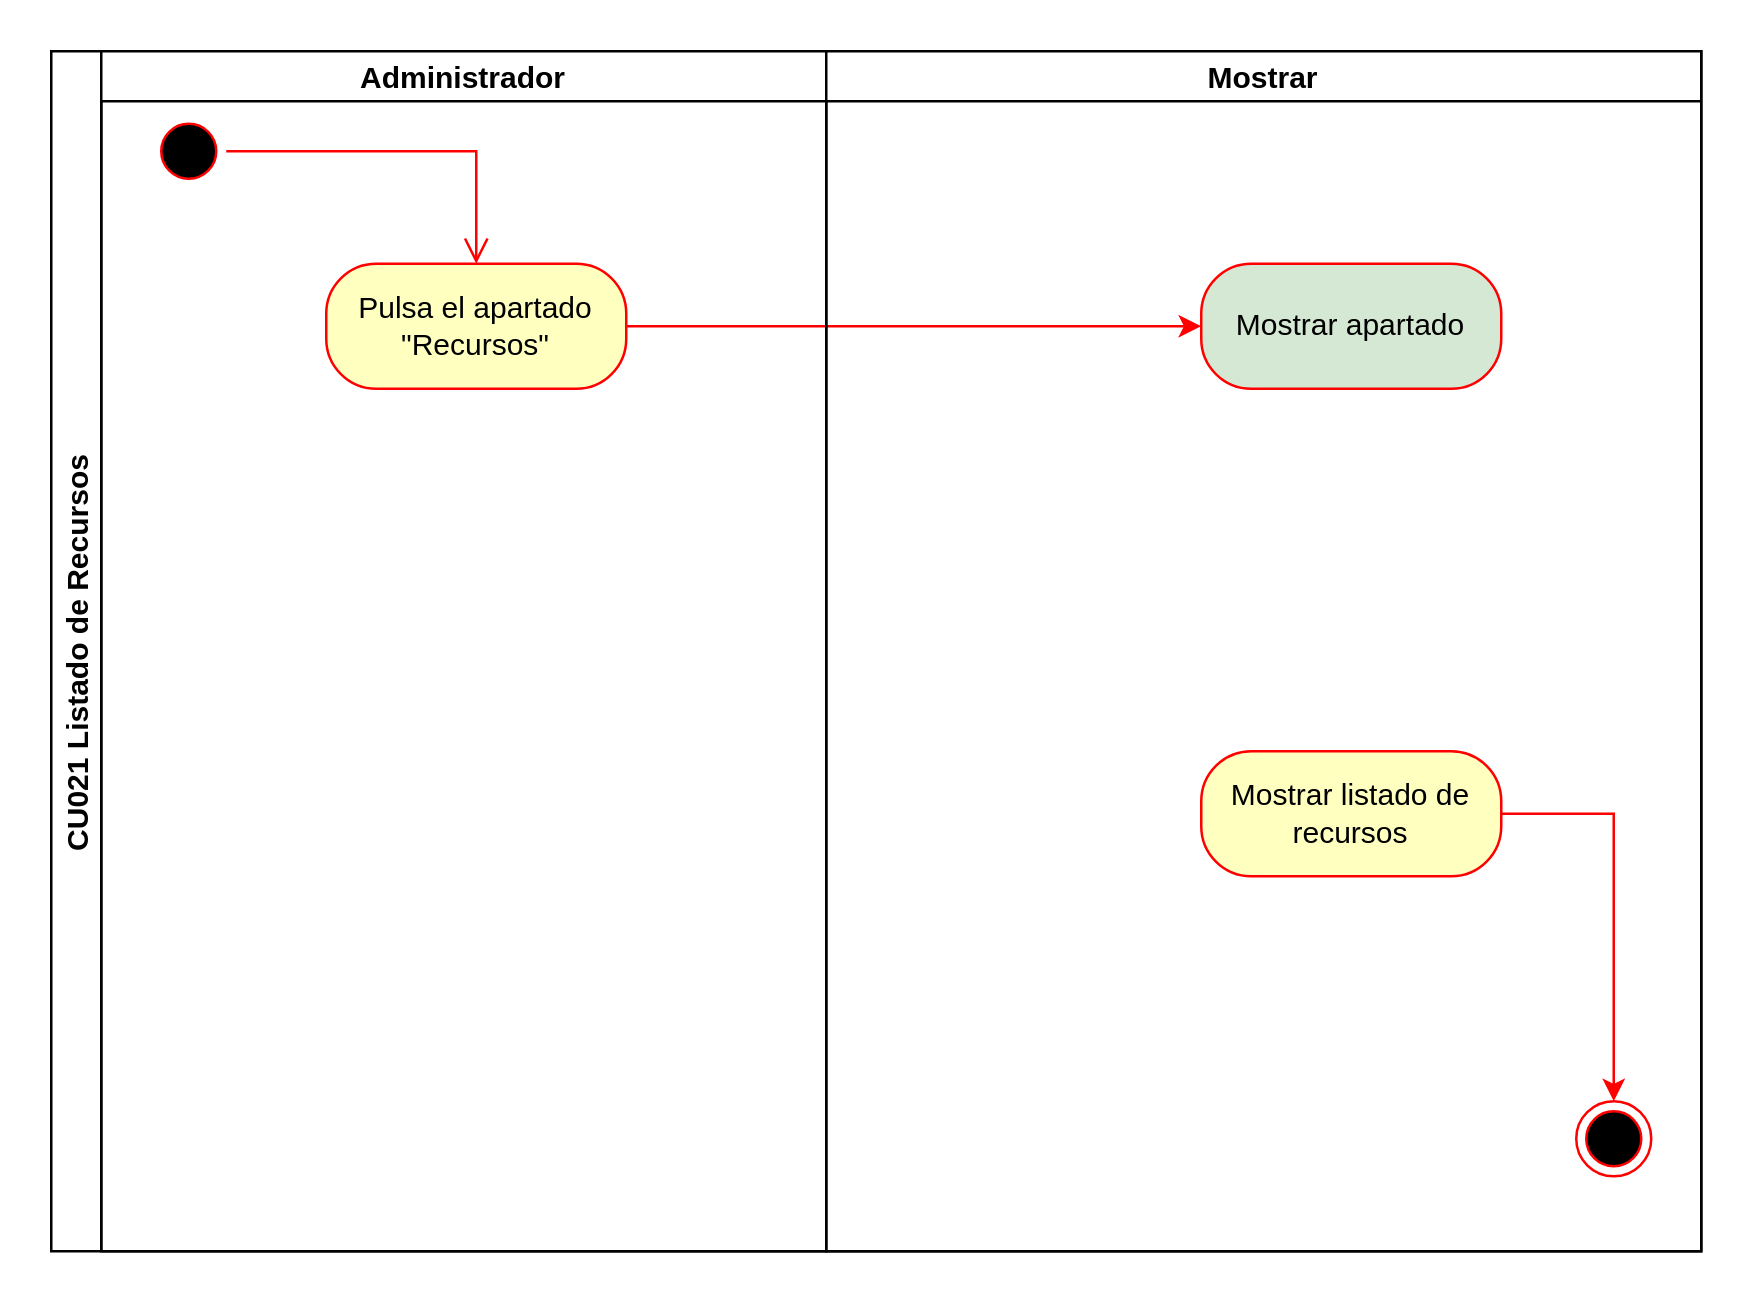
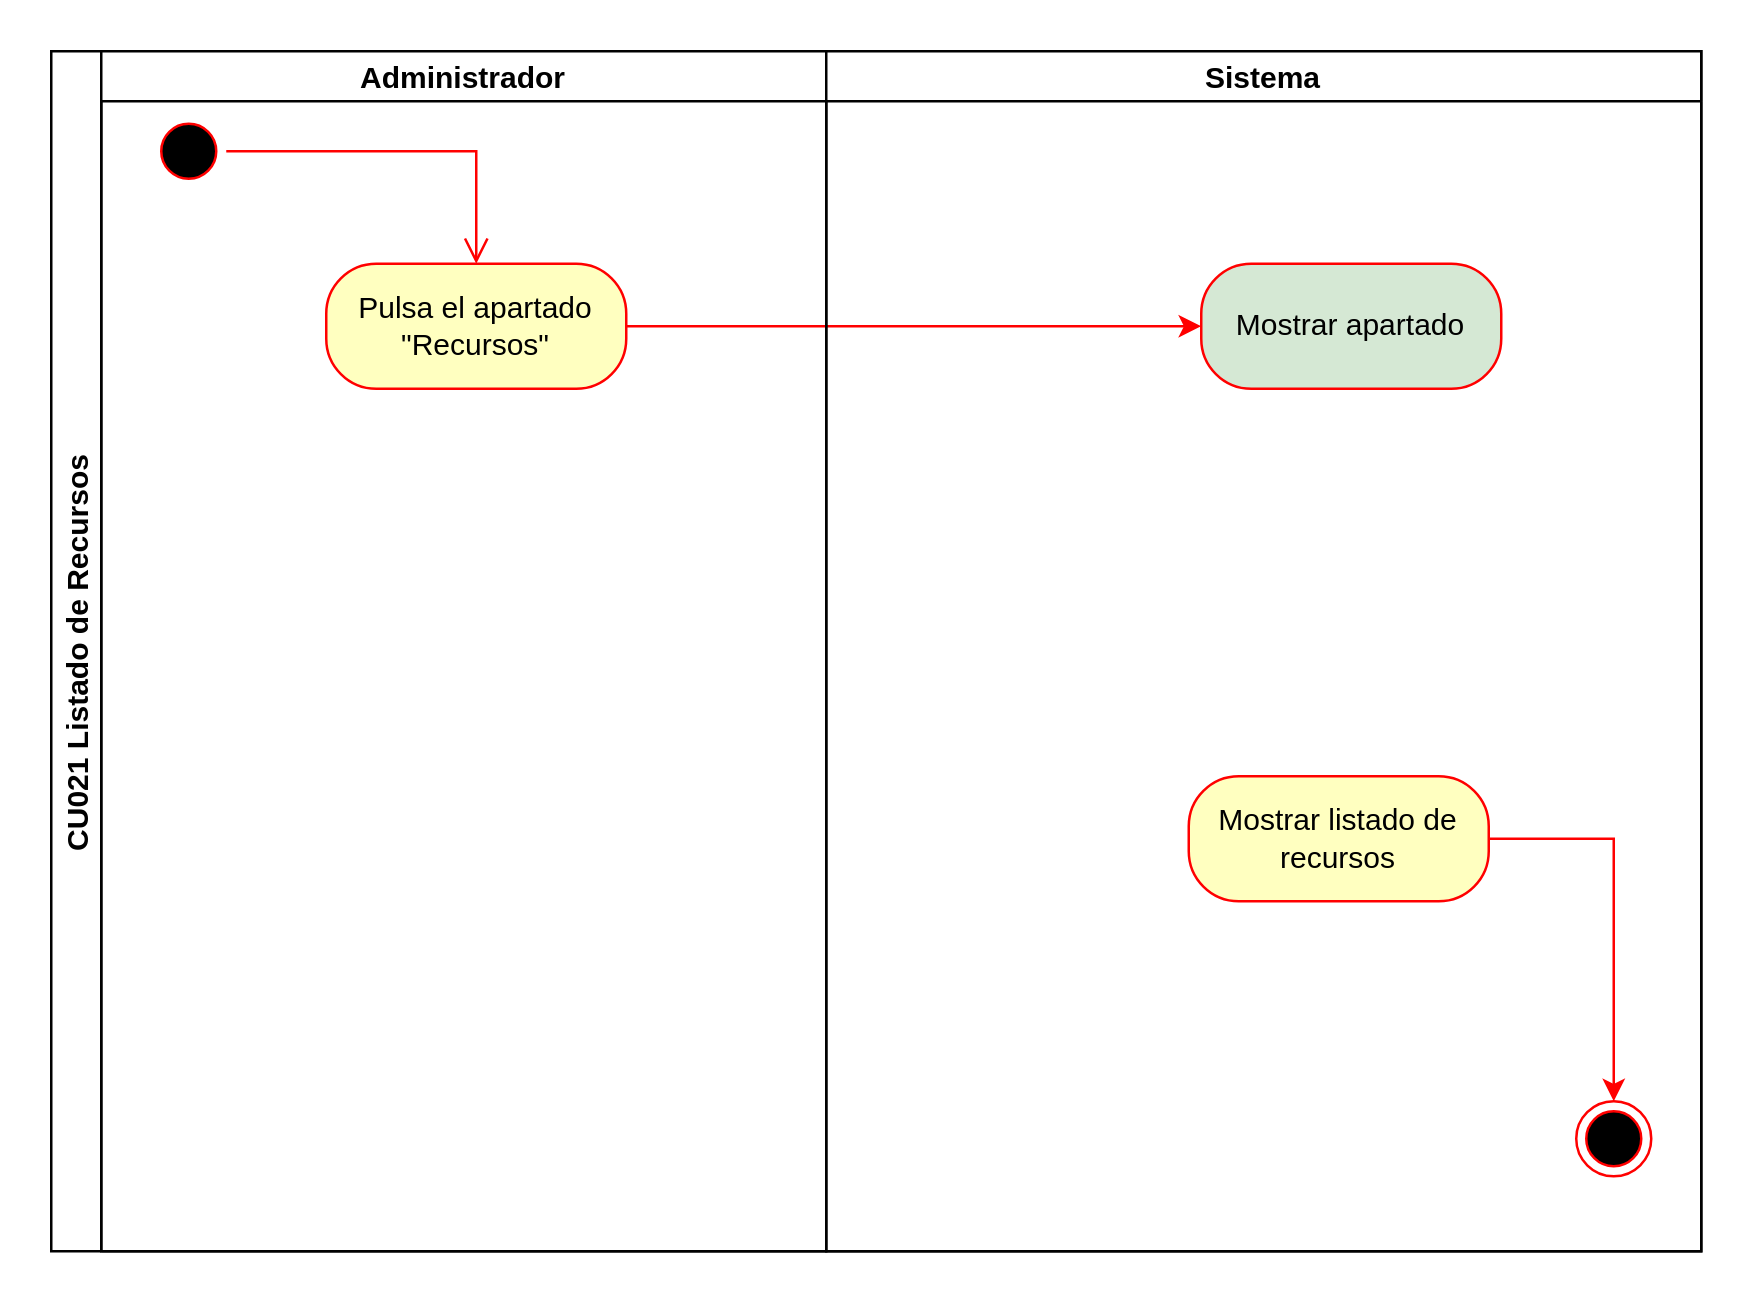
- <mxCell id="8" value="Mostrar" style="swimlane;startSize=20;" vertex="1" parent="2"><mxGeometry x="310" width="350" height="480" as="geometry" /></mxCell>
+ <mxCell id="8" value="Sistema" style="swimlane;startSize=20;" vertex="1" parent="2"><mxGeometry x="310" width="350" height="480" as="geometry" /></mxCell>
- <mxCell id="11" value="Mostrar listado de recursos" style="rounded=1;whiteSpace=wrap;html=1;arcSize=40;fontColor=#000000;fillColor=#ffffc0;strokeColor=#ff0000;" vertex="1" parent="8"><mxGeometry x="150" y="280" width="120" height="50" as="geometry" /></mxCell>
+ <mxCell id="11" value="Mostrar listado de recursos" style="rounded=1;whiteSpace=wrap;html=1;arcSize=40;fontColor=#000000;fillColor=#ffffc0;strokeColor=#ff0000;" vertex="1" parent="8"><mxGeometry x="145" y="290" width="120" height="50" as="geometry" /></mxCell>
